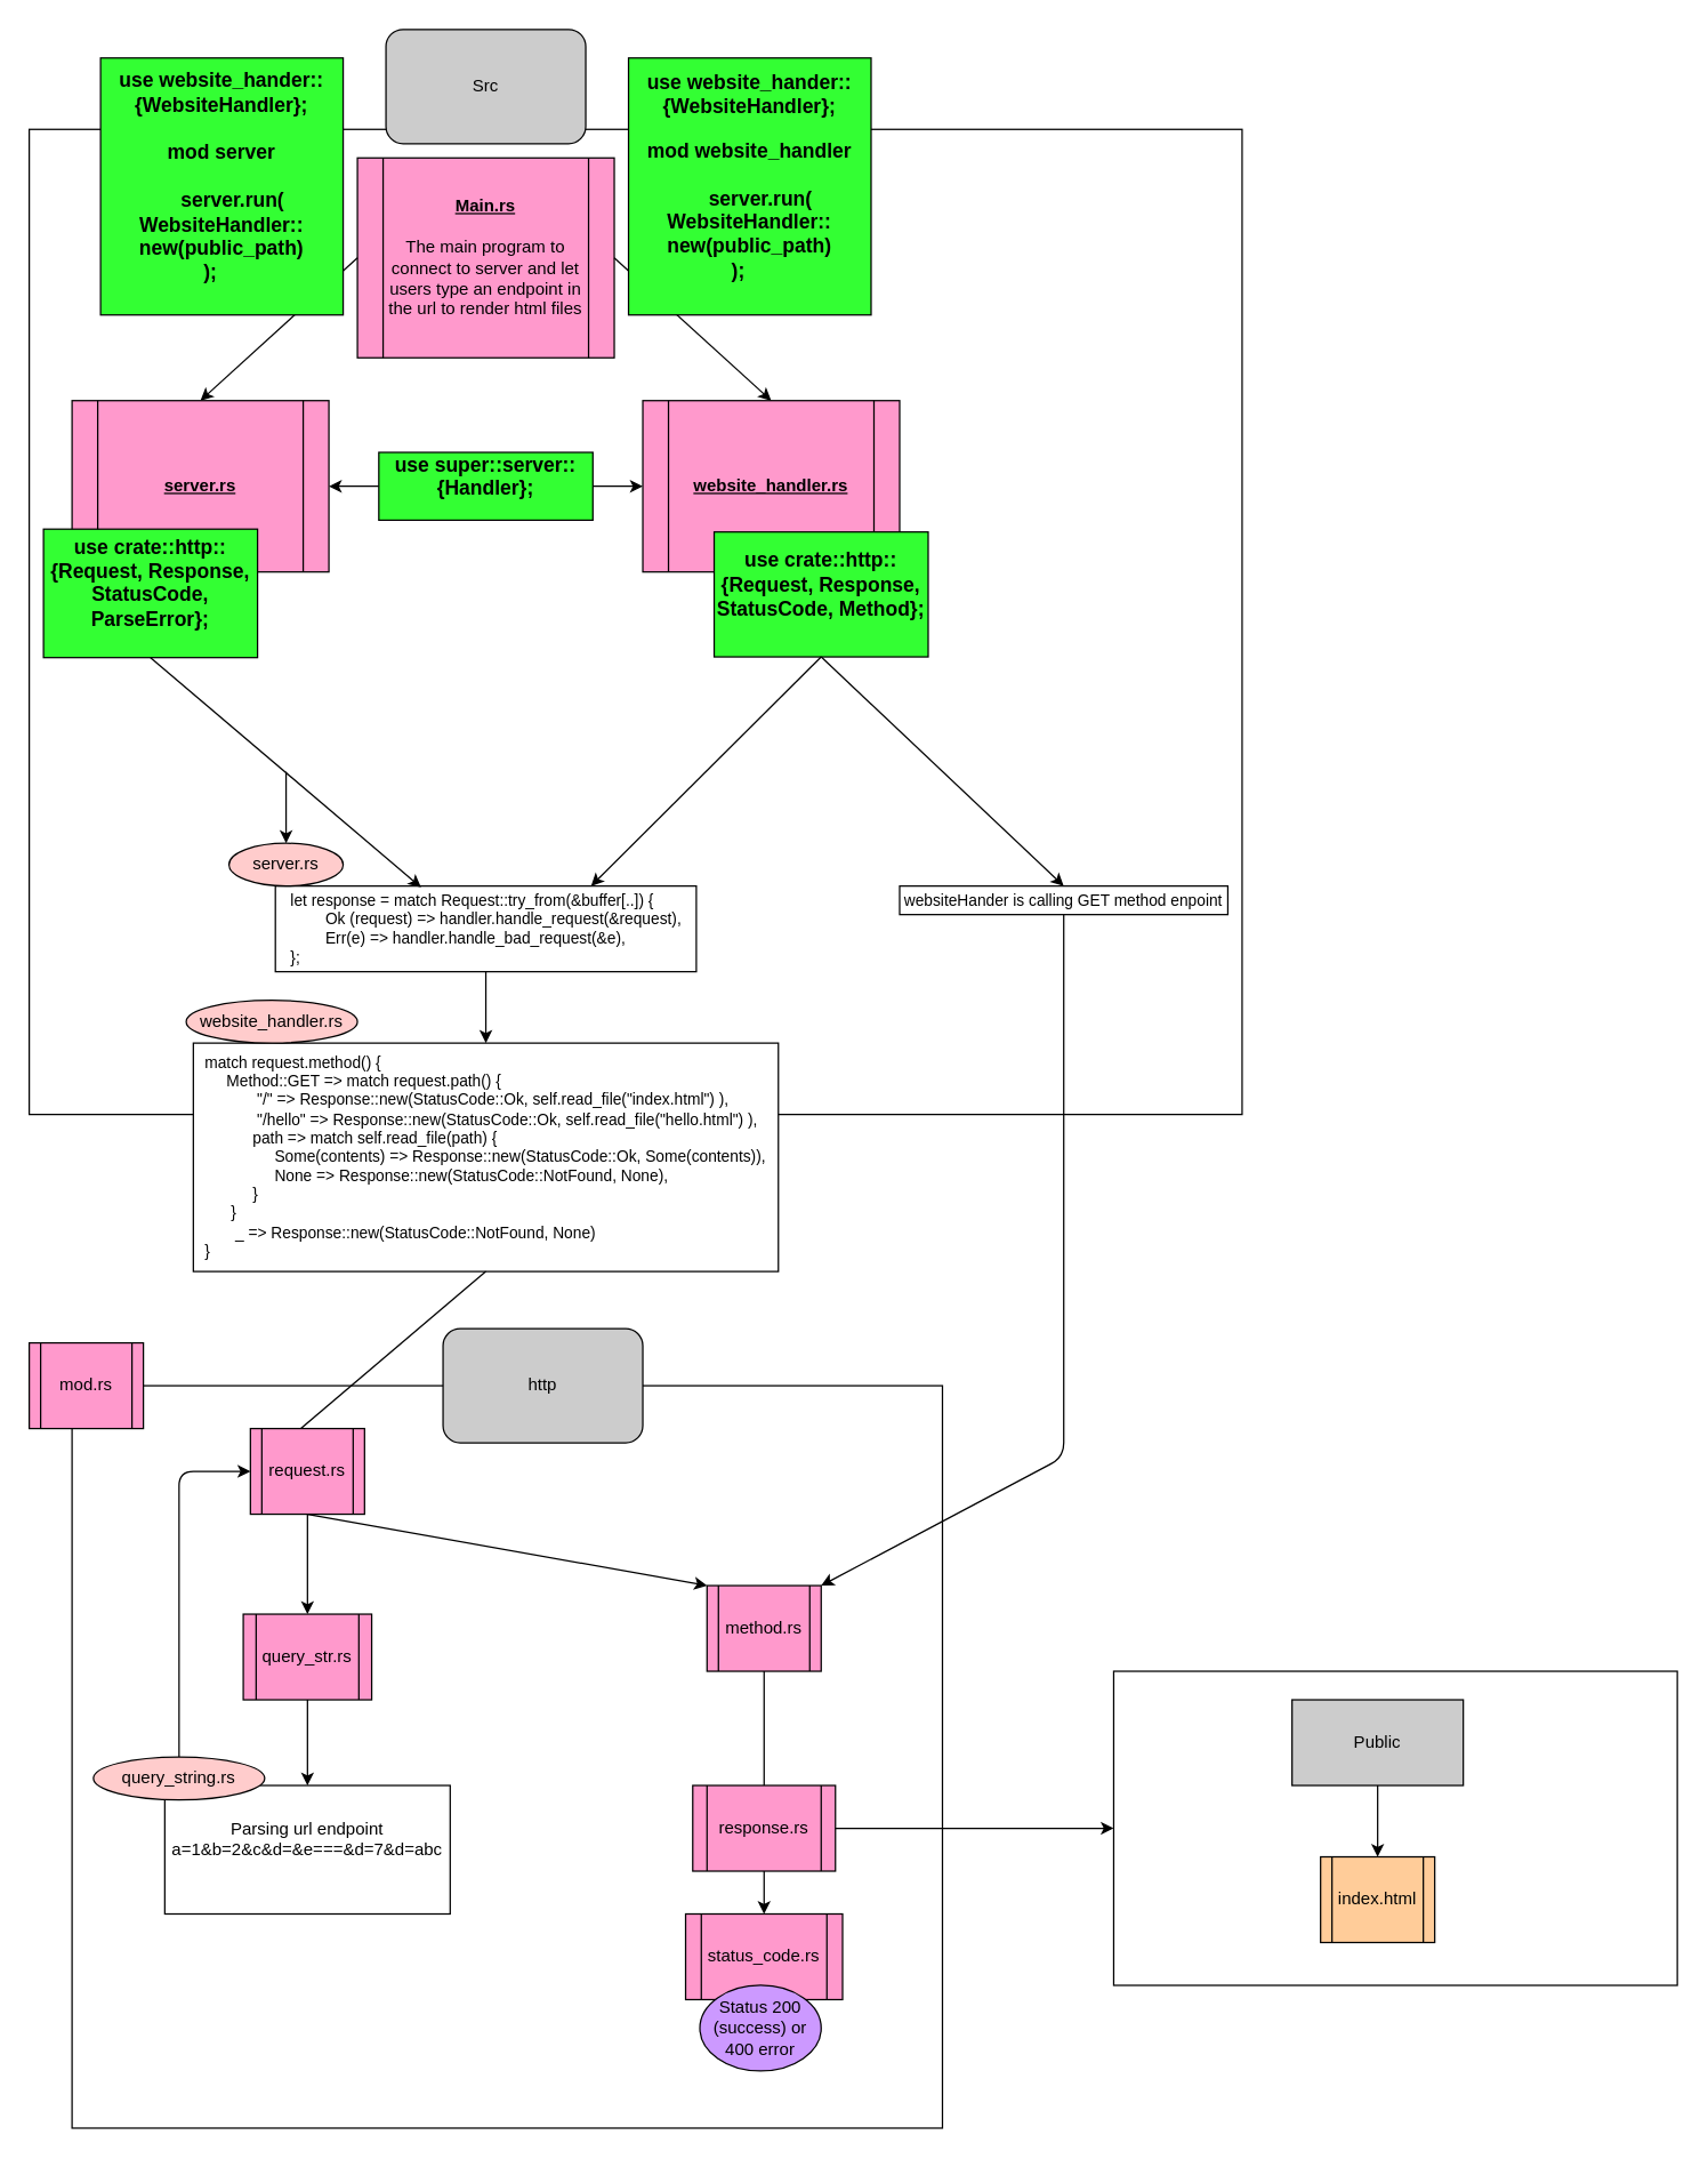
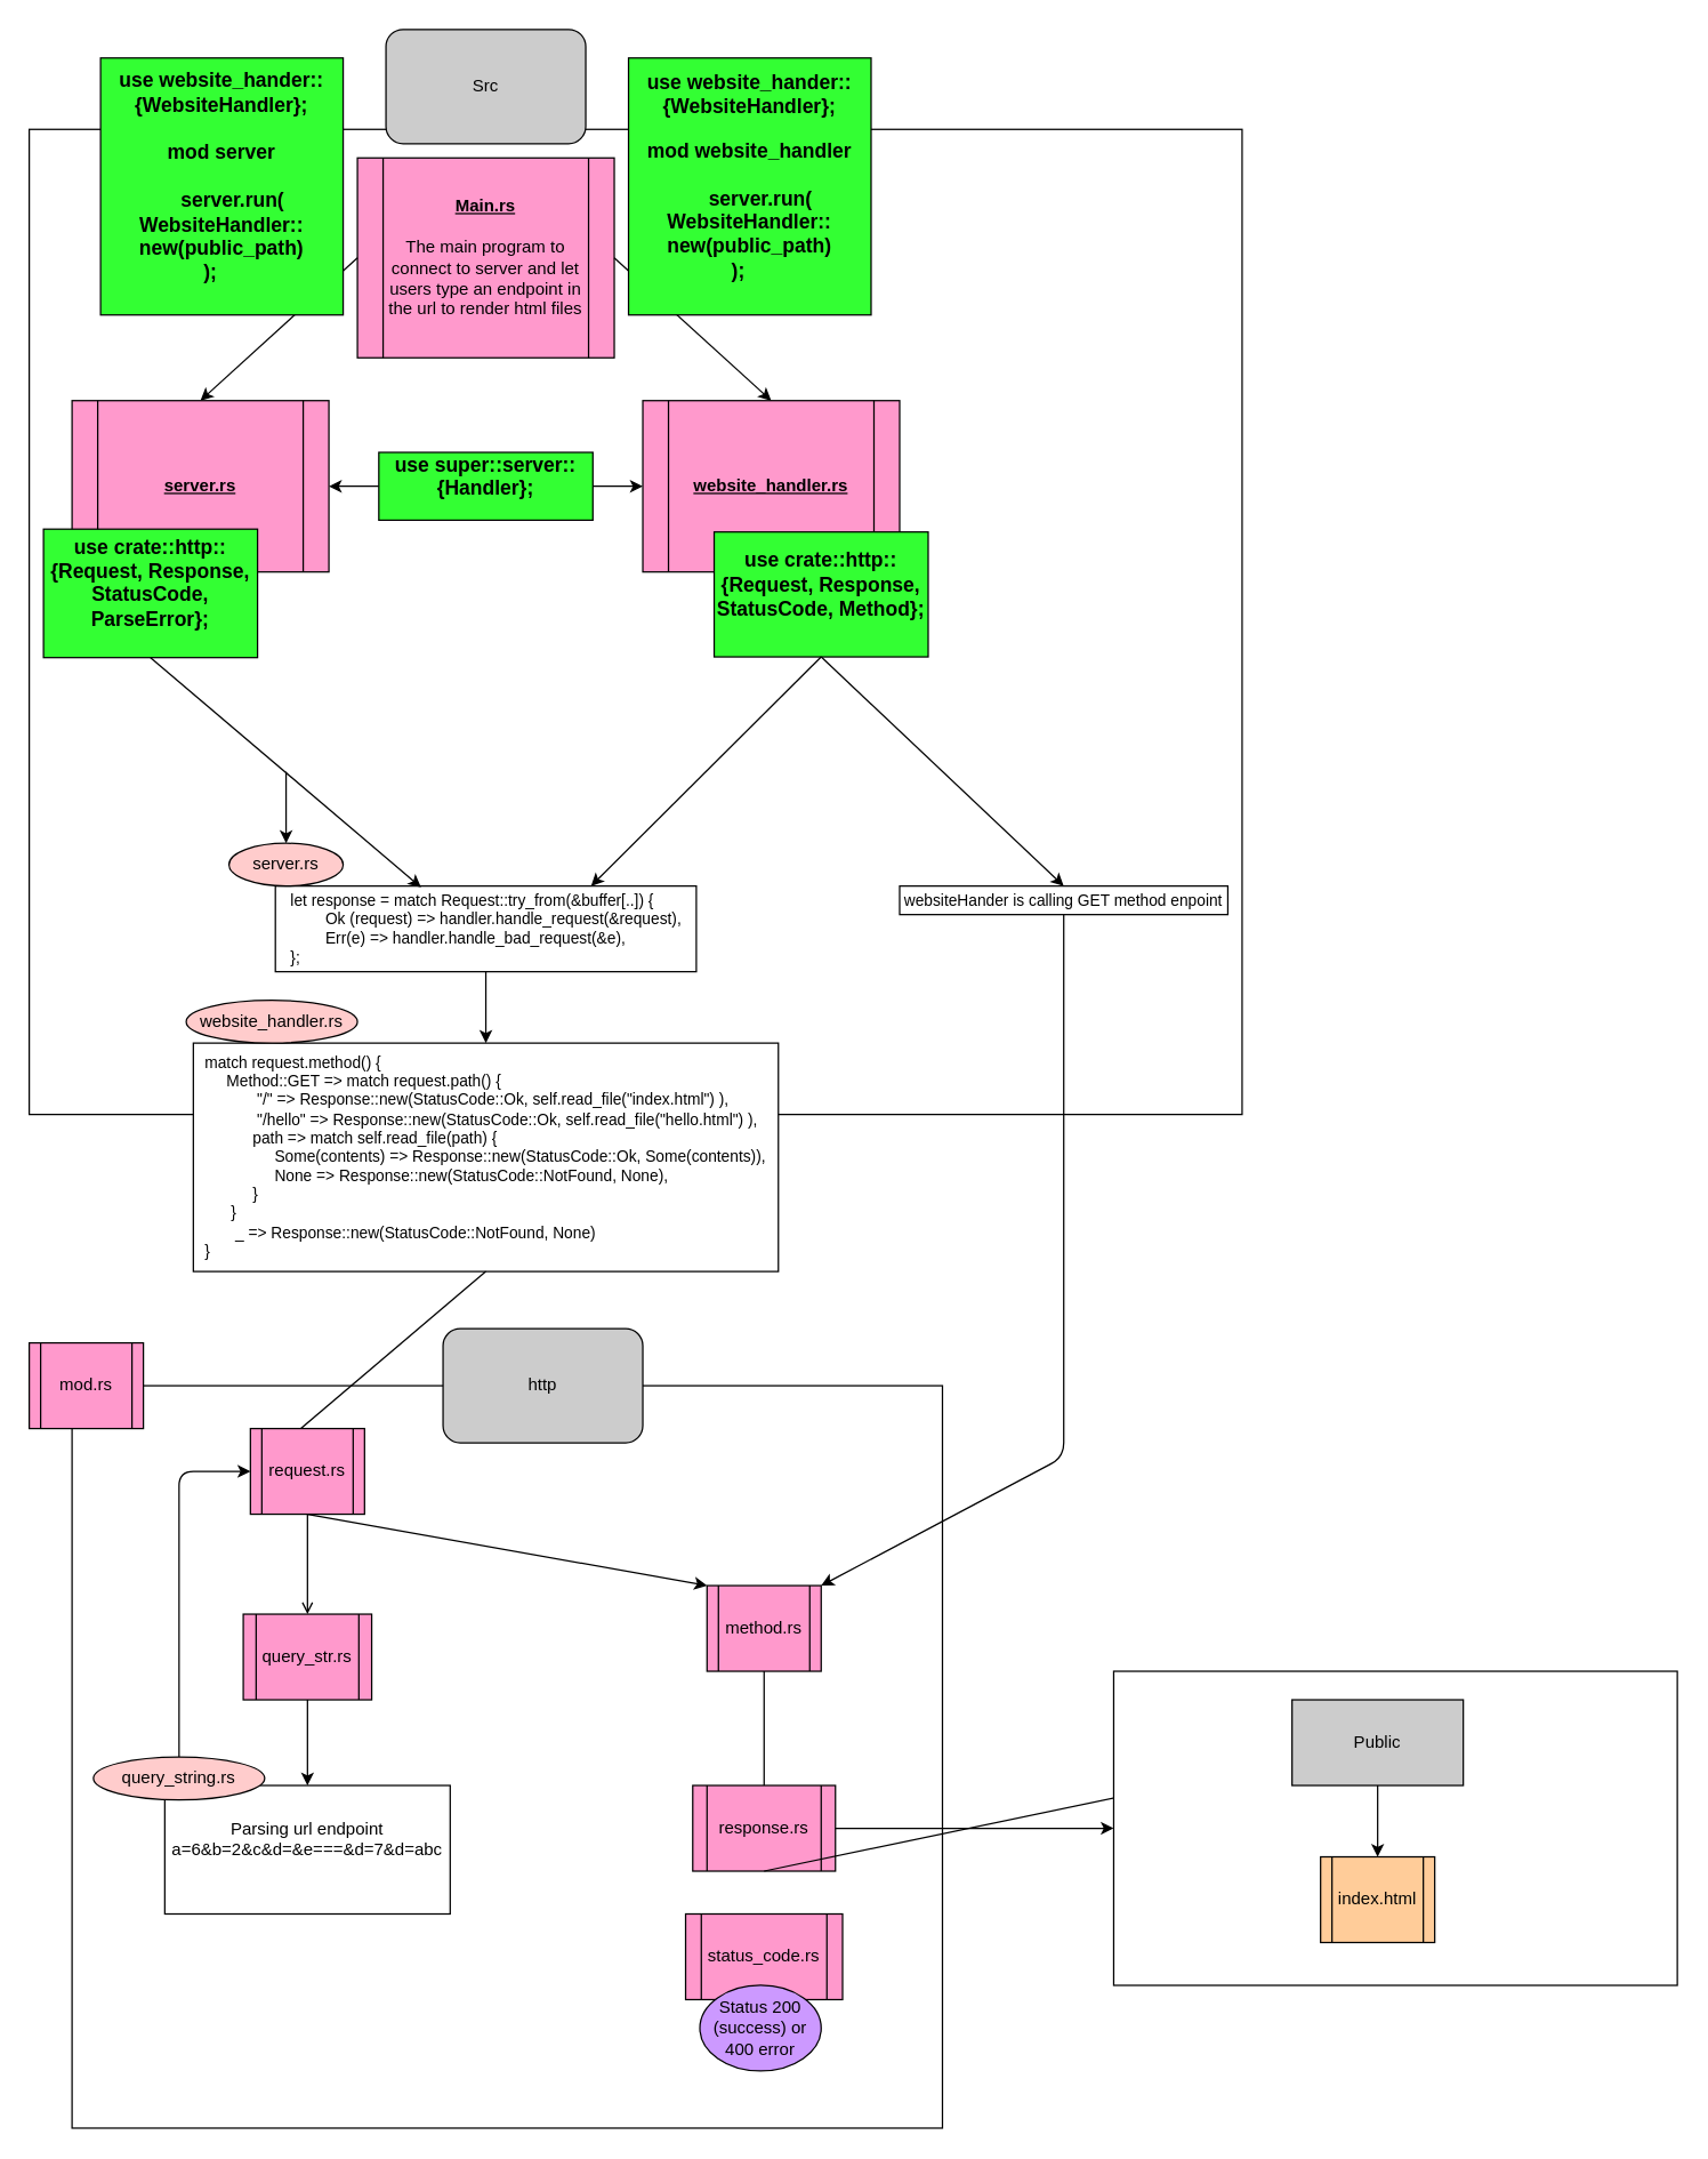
- <mxCell id="33" value="" style="endArrow=classic;html=1;fillColor=#FF0000;entryX=0.5;entryY=0;entryDx=0;entryDy=0;" edge="1" parent="1" source="46" target="15"><mxGeometry width="50" height="50" relative="1" as="geometry"><mxPoint x="215" y="1000" as="sourcePoint" /><mxPoint x="525" y="1210" as="targetPoint" /></mxGeometry></mxCell>
+ <mxCell id="33" value="" style="endArrow=open;html=1;fillColor=#FF0000;entryX=0.5;entryY=0;entryDx=0;entryDy=0;" edge="1" parent="1" source="46" target="15"><mxGeometry width="50" height="50" relative="1" as="geometry"><mxPoint x="215" y="1000" as="sourcePoint" /><mxPoint x="525" y="1210" as="targetPoint" /></mxGeometry></mxCell>
- <mxCell id="42" value="&lt;div&gt;Parsing url endpoint&lt;/div&gt;&lt;div&gt;a=1&amp;amp;b=2&amp;amp;c&amp;amp;d=&amp;amp;e===&amp;amp;d=7&amp;amp;d=abc&lt;/div&gt;&lt;div&gt;&lt;br&gt;&lt;/div&gt;" style="rounded=0;whiteSpace=wrap;html=1;fillColor=#FFFFFF;" vertex="1" parent="1"><mxGeometry x="115" y="1250" width="200" height="90" as="geometry" /></mxCell>
+ <mxCell id="42" value="&lt;div&gt;Parsing url endpoint&lt;/div&gt;&lt;div&gt;a=6&amp;amp;b=2&amp;amp;c&amp;amp;d=&amp;amp;e===&amp;amp;d=7&amp;amp;d=abc&lt;/div&gt;&lt;div&gt;&lt;br&gt;&lt;/div&gt;" style="rounded=0;whiteSpace=wrap;html=1;fillColor=#FFFFFF;" vertex="1" parent="1"><mxGeometry x="115" y="1250" width="200" height="90" as="geometry" /></mxCell>
- <mxCell id="32" value="" style="endArrow=classic;html=1;fillColor=#FF0000;exitX=0.5;exitY=1;exitDx=0;exitDy=0;entryX=0.5;entryY=0;entryDx=0;entryDy=0;" edge="1" parent="1" source="31" target="16"><mxGeometry width="50" height="50" relative="1" as="geometry"><mxPoint x="430" y="1590" as="sourcePoint" /><mxPoint x="535" y="1330" as="targetPoint" /></mxGeometry></mxCell>
+ <mxCell id="32" value="" style="endArrow=classic;html=1;fillColor=#FF0000;exitX=0.5;exitY=1;exitDx=0;exitDy=0;" edge="1" parent="1" source="31" target="37"><mxGeometry width="50" height="50" relative="1" as="geometry"><mxPoint x="430" y="1590" as="sourcePoint" /><mxPoint x="535" y="1330" as="targetPoint" /></mxGeometry></mxCell>
